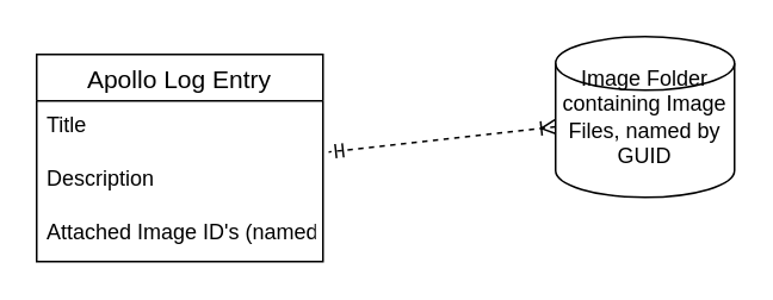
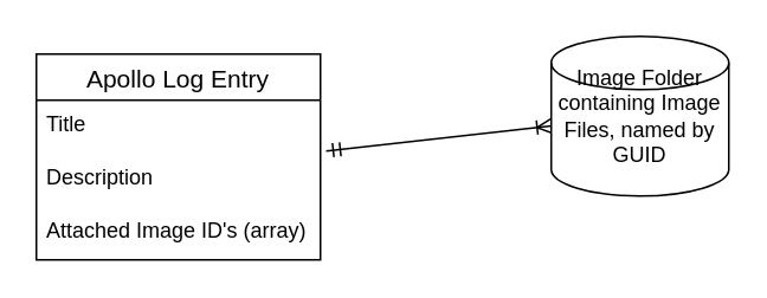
- <mxCell id="6" style="rounded=0;orthogonalLoop=1;jettySize=auto;html=1;entryX=1.02;entryY=-0.047;entryDx=0;entryDy=0;entryPerimeter=0;startArrow=ERoneToMany;startFill=0;endArrow=ERmandOne;endFill=0;dashed=1;" edge="1" parent="1" source="7" target="4"><mxGeometry relative="1" as="geometry" /></mxCell>
+ <mxCell id="6" style="rounded=0;orthogonalLoop=1;jettySize=auto;html=1;entryX=1.02;entryY=-0.047;entryDx=0;entryDy=0;entryPerimeter=0;startArrow=ERoneToMany;startFill=0;endArrow=ERmandOne;endFill=0;" edge="1" parent="1" source="7" target="4"><mxGeometry relative="1" as="geometry" /></mxCell>
- <mxCell id="5" value="Attached Image ID's (named)" style="text;strokeColor=none;fillColor=none;spacingLeft=4;spacingRight=4;overflow=hidden;rotatable=0;points=[[0,0.5],[1,0.5]];portConstraint=eastwest;fontSize=12;" vertex="1" parent="2"><mxGeometry y="86" width="160" height="30" as="geometry" /></mxCell>
+ <mxCell id="5" value="Attached Image ID's (array)" style="text;strokeColor=none;fillColor=none;spacingLeft=4;spacingRight=4;overflow=hidden;rotatable=0;points=[[0,0.5],[1,0.5]];portConstraint=eastwest;fontSize=12;" vertex="1" parent="2"><mxGeometry y="86" width="160" height="30" as="geometry" /></mxCell>
